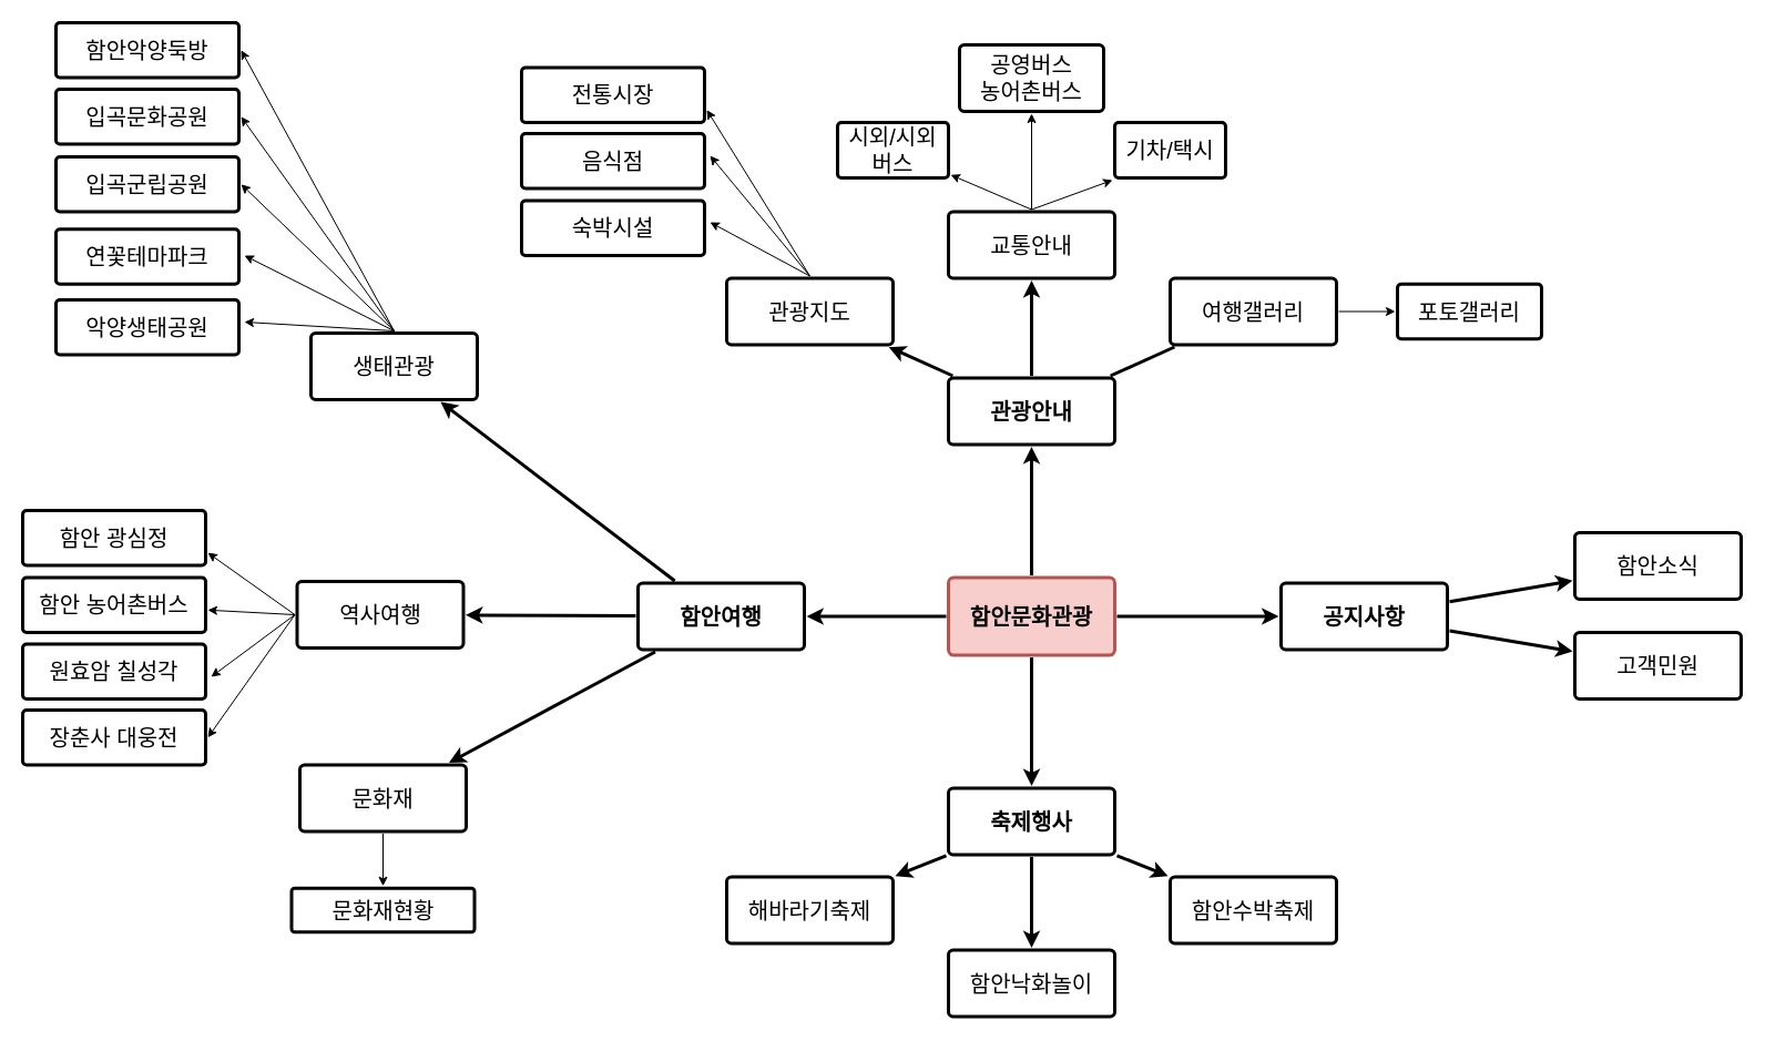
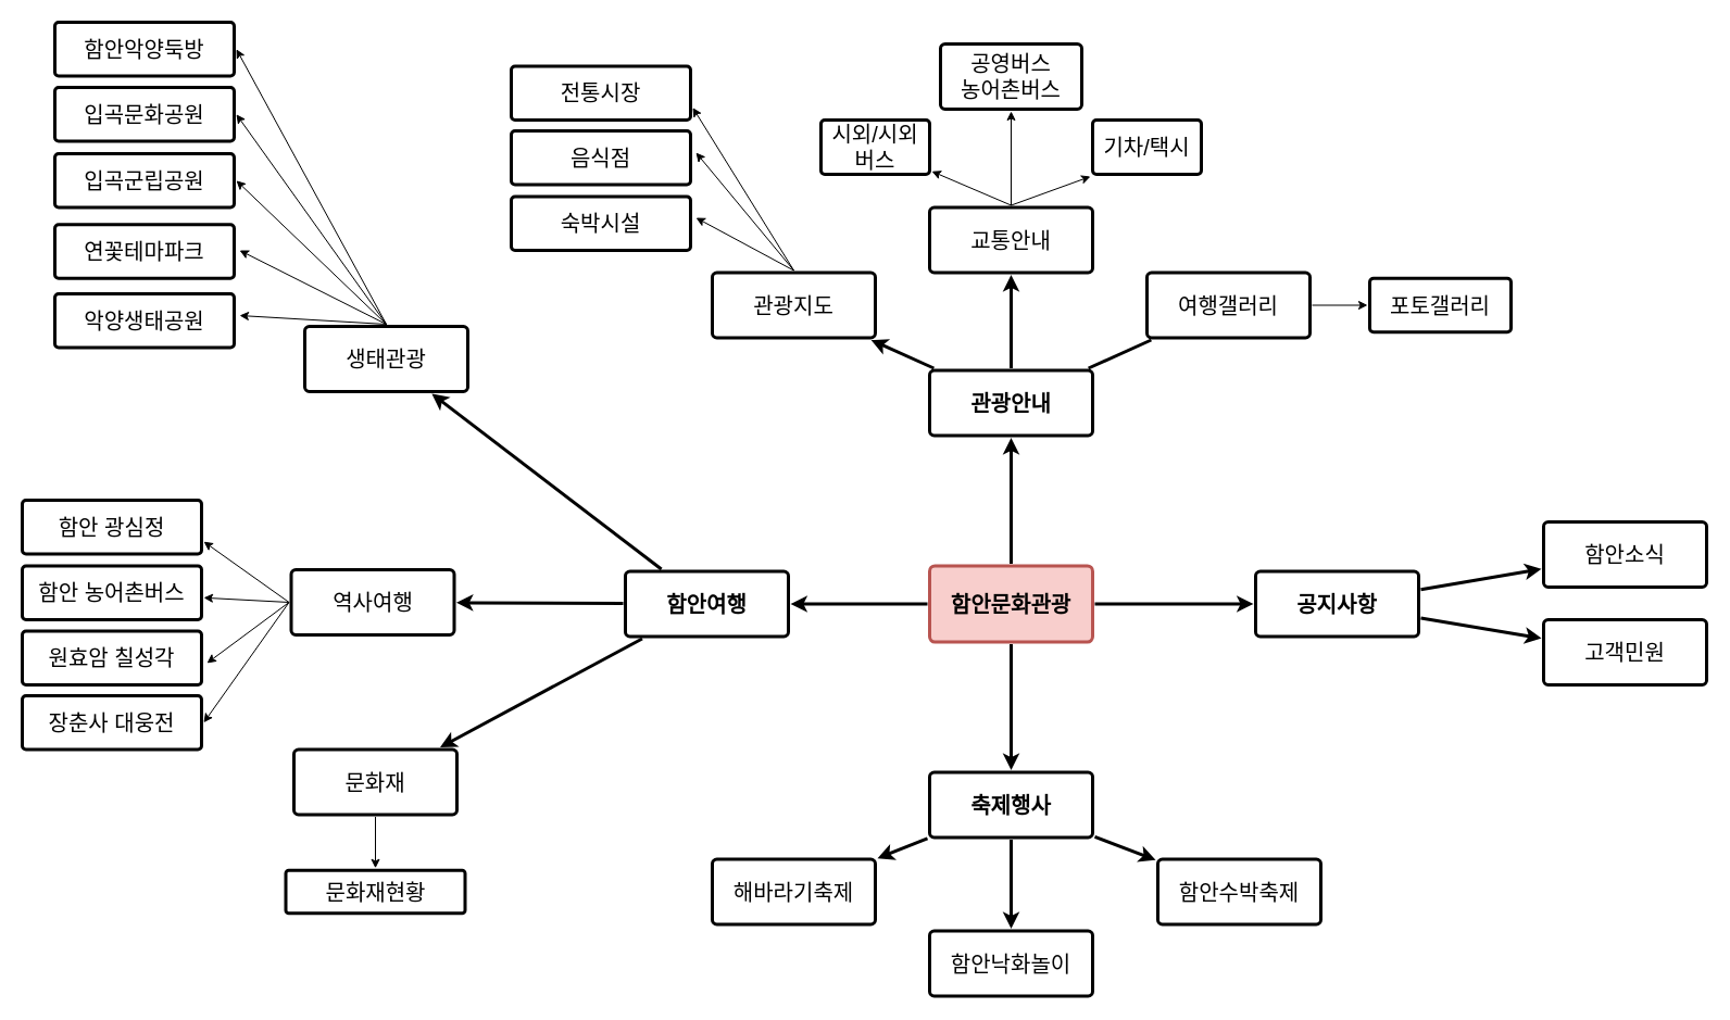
- <mxCell id="27" value="함안수박축제" style="rounded=1;whiteSpace=wrap;html=1;shadow=0;labelBackgroundColor=none;strokeWidth=3;fontFamily=Helvetica;fontSize=20;align=center;spacing=5;arcSize=7;perimeterSpacing=2;" parent="1" vertex="1"><mxGeometry x="1055" y="790.5" width="150" height="60" as="geometry" /></mxCell>
+ <mxCell id="27" value="함안수박축제" style="rounded=1;whiteSpace=wrap;html=1;shadow=0;labelBackgroundColor=none;strokeWidth=3;fontFamily=Helvetica;fontSize=20;align=center;spacing=5;arcSize=7;perimeterSpacing=2;" parent="1" vertex="1"><mxGeometry x="1065" y="790.5" width="150" height="60" as="geometry" /></mxCell>
